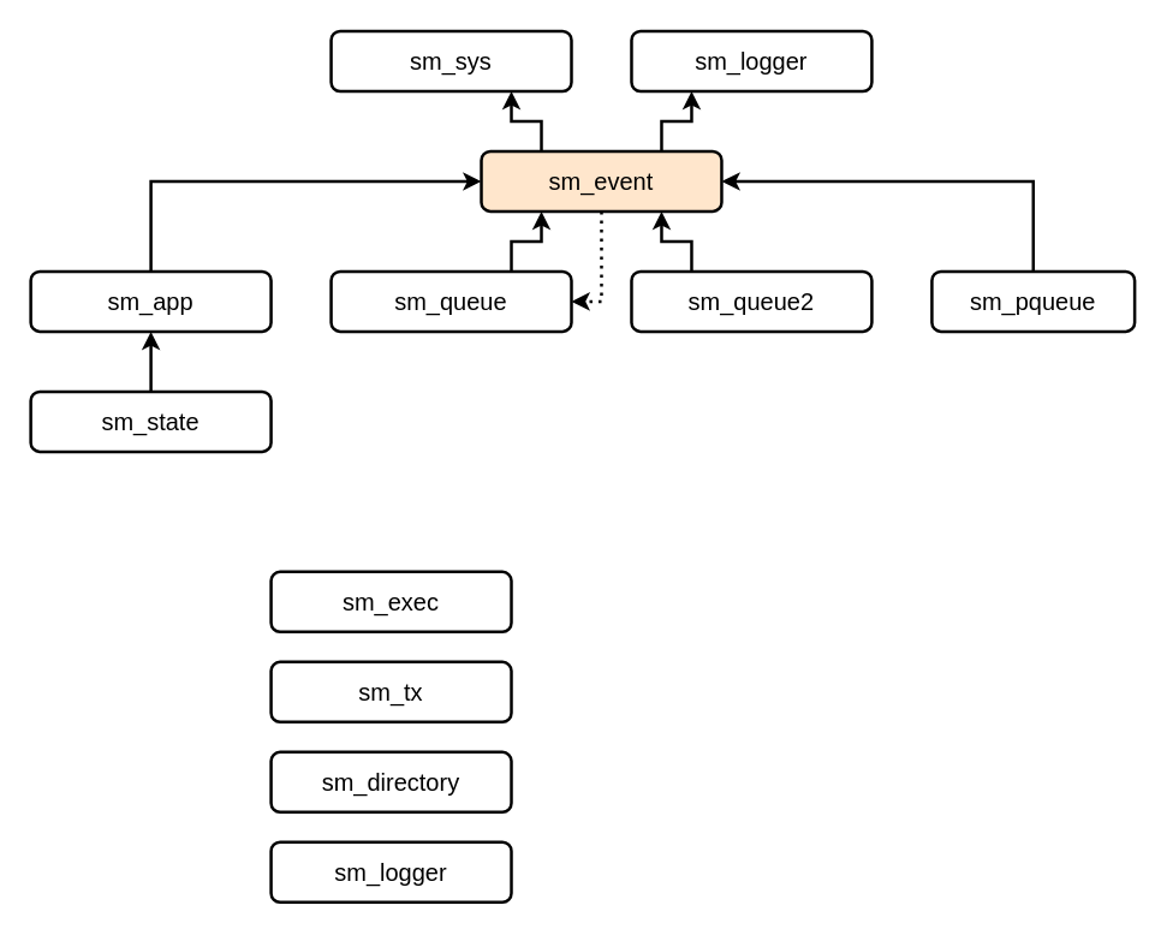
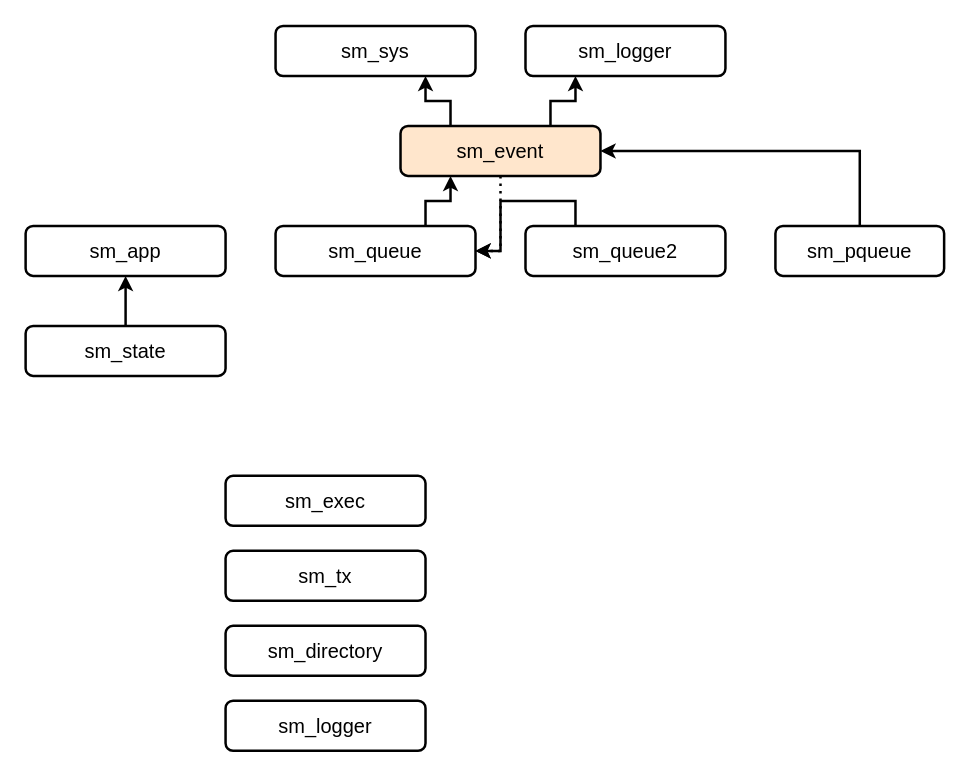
- <mxCell id="9" value="" style="edgeStyle=orthogonalEdgeStyle;rounded=0;orthogonalLoop=1;jettySize=auto;html=1;exitX=0.5;exitY=0;exitDx=0;exitDy=0;entryX=0;entryY=0.5;entryDx=0;entryDy=0;strokeWidth=2;" edge="1" parent="1" source="10" target="18"><mxGeometry relative="1" as="geometry" /></mxCell>
- <mxCell id="13" value="" style="edgeStyle=orthogonalEdgeStyle;rounded=0;orthogonalLoop=1;jettySize=auto;html=1;entryX=0.75;entryY=1;entryDx=0;entryDy=0;exitX=0.25;exitY=0;exitDx=0;exitDy=0;strokeWidth=2;" edge="1" parent="1" source="12" target="18"><mxGeometry relative="1" as="geometry" /></mxCell>
+ <mxCell id="13" value="" style="edgeStyle=orthogonalEdgeStyle;rounded=0;orthogonalLoop=1;jettySize=auto;html=1;exitX=0.25;exitY=0;exitDx=0;exitDy=0;strokeWidth=2;" edge="1" parent="1" source="12" target="14"><mxGeometry relative="1" as="geometry" /></mxCell>
